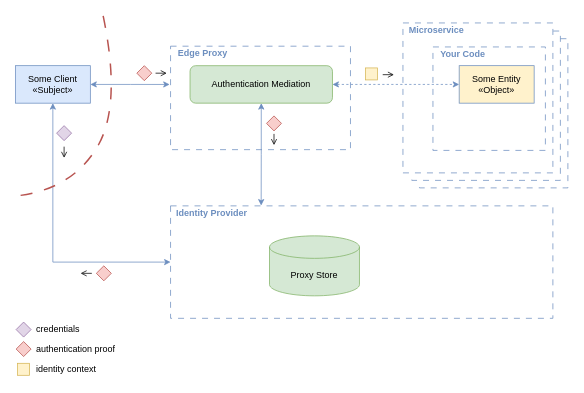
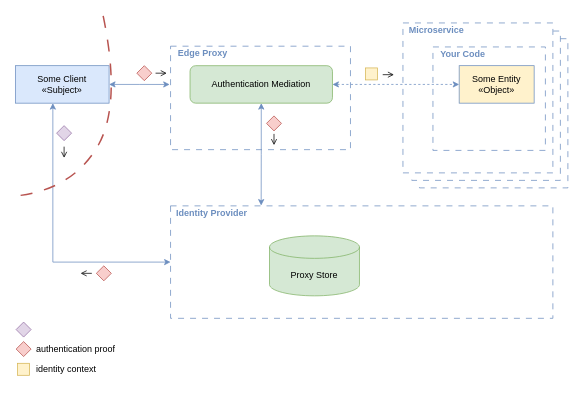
- <mxCell id="10" value="Some Client&lt;br&gt;«Subject»" style="rounded=0;whiteSpace=wrap;html=1;fillColor=#dae8fc;strokeColor=#6c8ebf;" parent="1" vertex="1"><mxGeometry x="20" y="87" width="100" height="50" as="geometry" /></mxCell>
+ <mxCell id="10" value="Some Client&lt;br&gt;«Subject»" style="rounded=0;whiteSpace=wrap;html=1;fillColor=#dae8fc;strokeColor=#6c8ebf;" parent="1" vertex="1"><mxGeometry x="20" y="87" width="125" height="50" as="geometry" /></mxCell>
- <mxCell id="19" value="credentials" style="text;html=1;align=left;verticalAlign=middle;whiteSpace=wrap;rounded=0;" parent="1" vertex="1"><mxGeometry x="46" y="429" width="60" height="20" as="geometry" /></mxCell>
